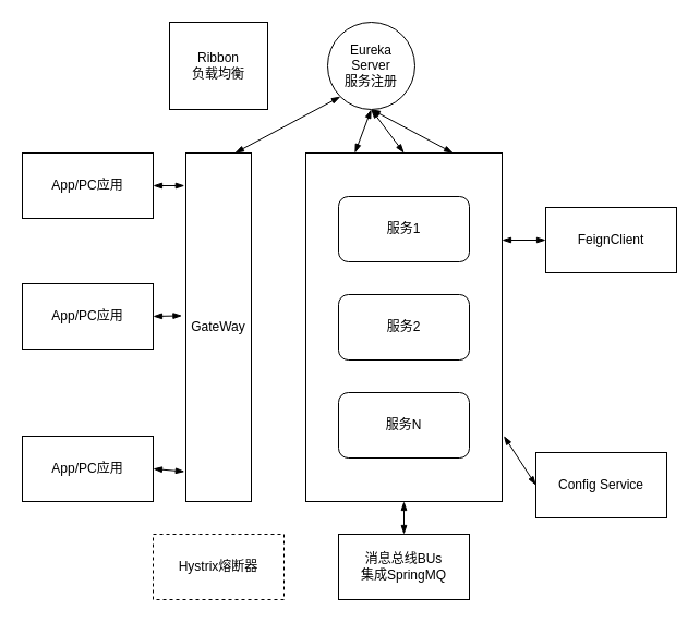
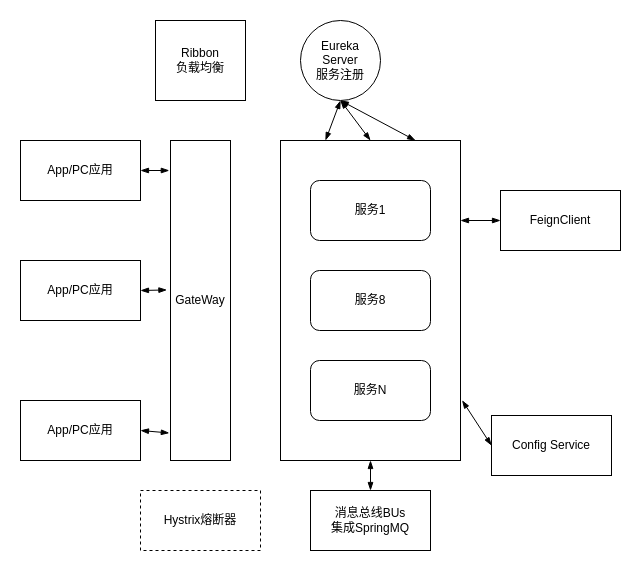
- <mxCell id="8" style="edgeStyle=none;rounded=0;orthogonalLoop=1;jettySize=auto;html=1;exitX=0.75;exitY=0;exitDx=0;exitDy=0;entryX=0;entryY=1;entryDx=0;entryDy=0;startArrow=blockThin;startFill=1;endArrow=blockThin;endFill=1;" parent="1" source="9" target="14" edge="1"><mxGeometry relative="1" as="geometry" /></mxCell>
- <mxCell id="18" value="服务2" style="rounded=1;whiteSpace=wrap;html=1;" parent="1" vertex="1"><mxGeometry x="310" y="270" width="120" height="60" as="geometry" /></mxCell>
+ <mxCell id="18" value="服务8" style="rounded=1;whiteSpace=wrap;html=1;" parent="1" vertex="1"><mxGeometry x="310" y="270" width="120" height="60" as="geometry" /></mxCell>
